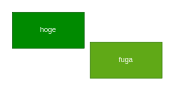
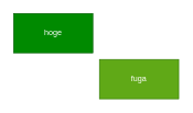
- <mxCell id="3" value="fuga" style="rounded=0;whiteSpace=wrap;html=1;fillColor=#60a917;fontColor=#ffffff;strokeColor=#2D7600;" vertex="1" parent="1"><mxGeometry x="150" y="70" width="120" height="60" as="geometry" /></mxCell>
+ <mxCell id="3" value="fuga" style="rounded=0;whiteSpace=wrap;html=1;fillColor=#60a917;fontColor=#ffffff;strokeColor=#2D7600;" vertex="1" parent="1"><mxGeometry x="150" y="90" width="120" height="60" as="geometry" /></mxCell>
